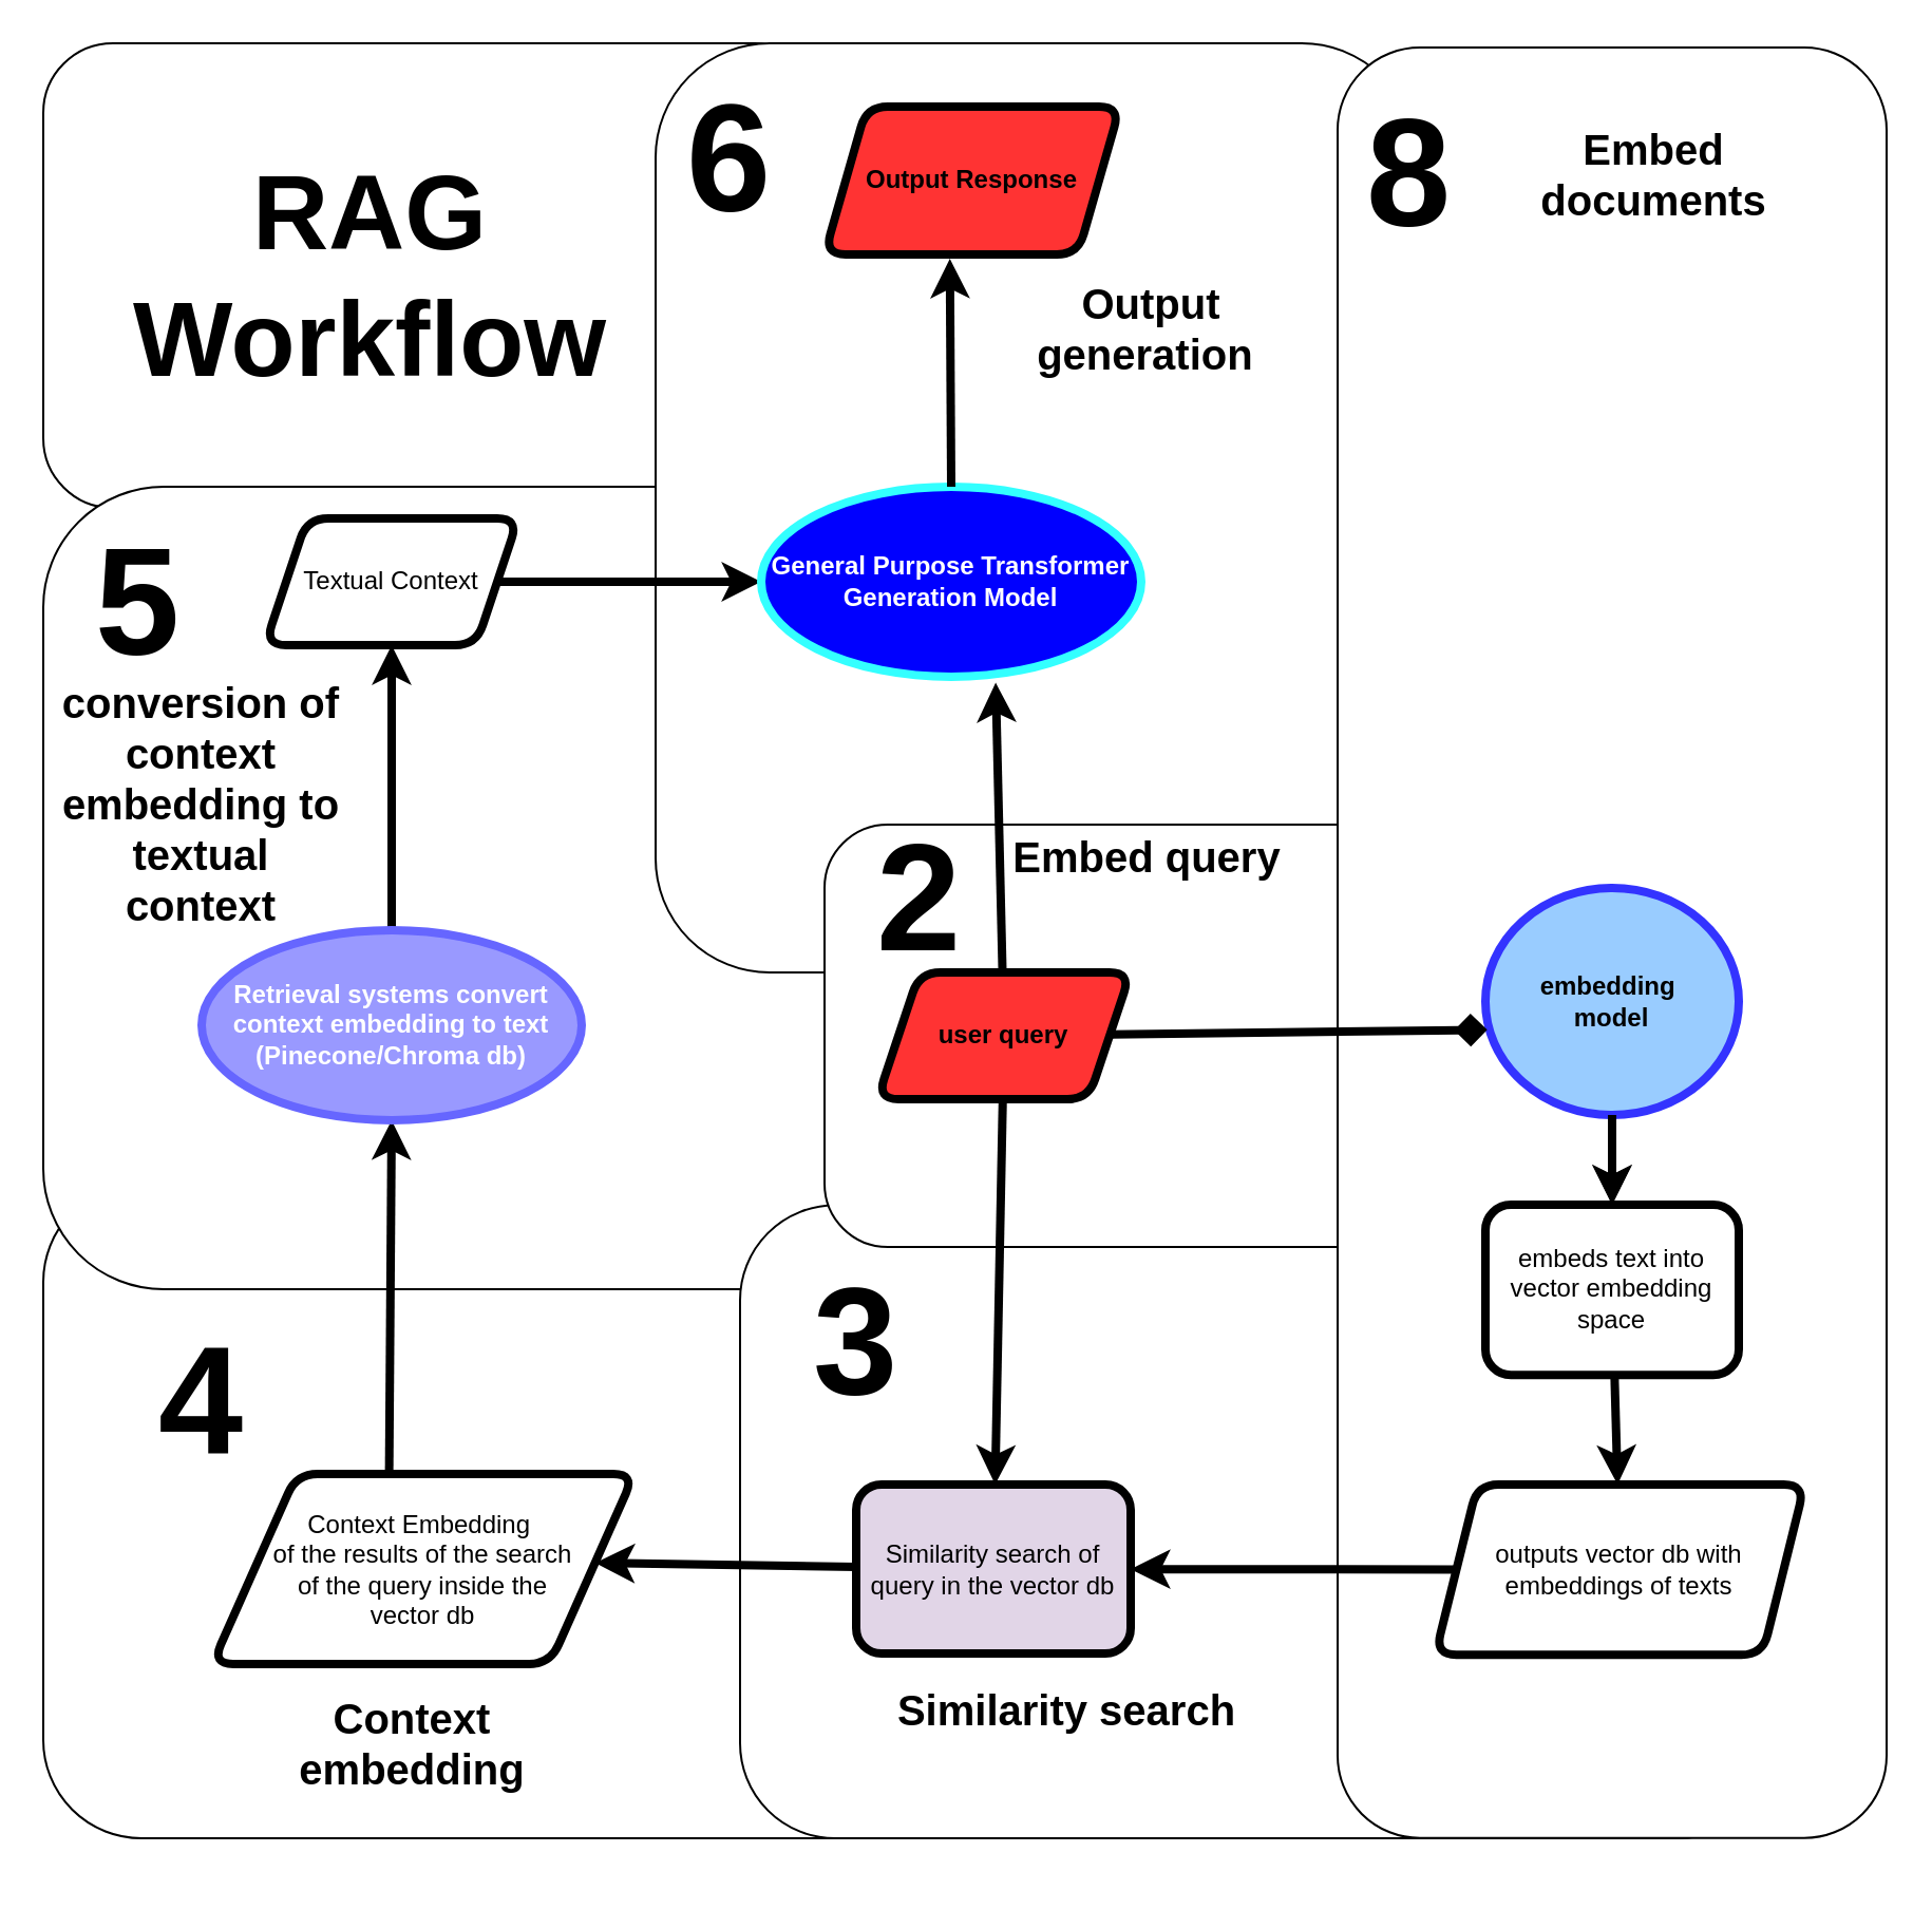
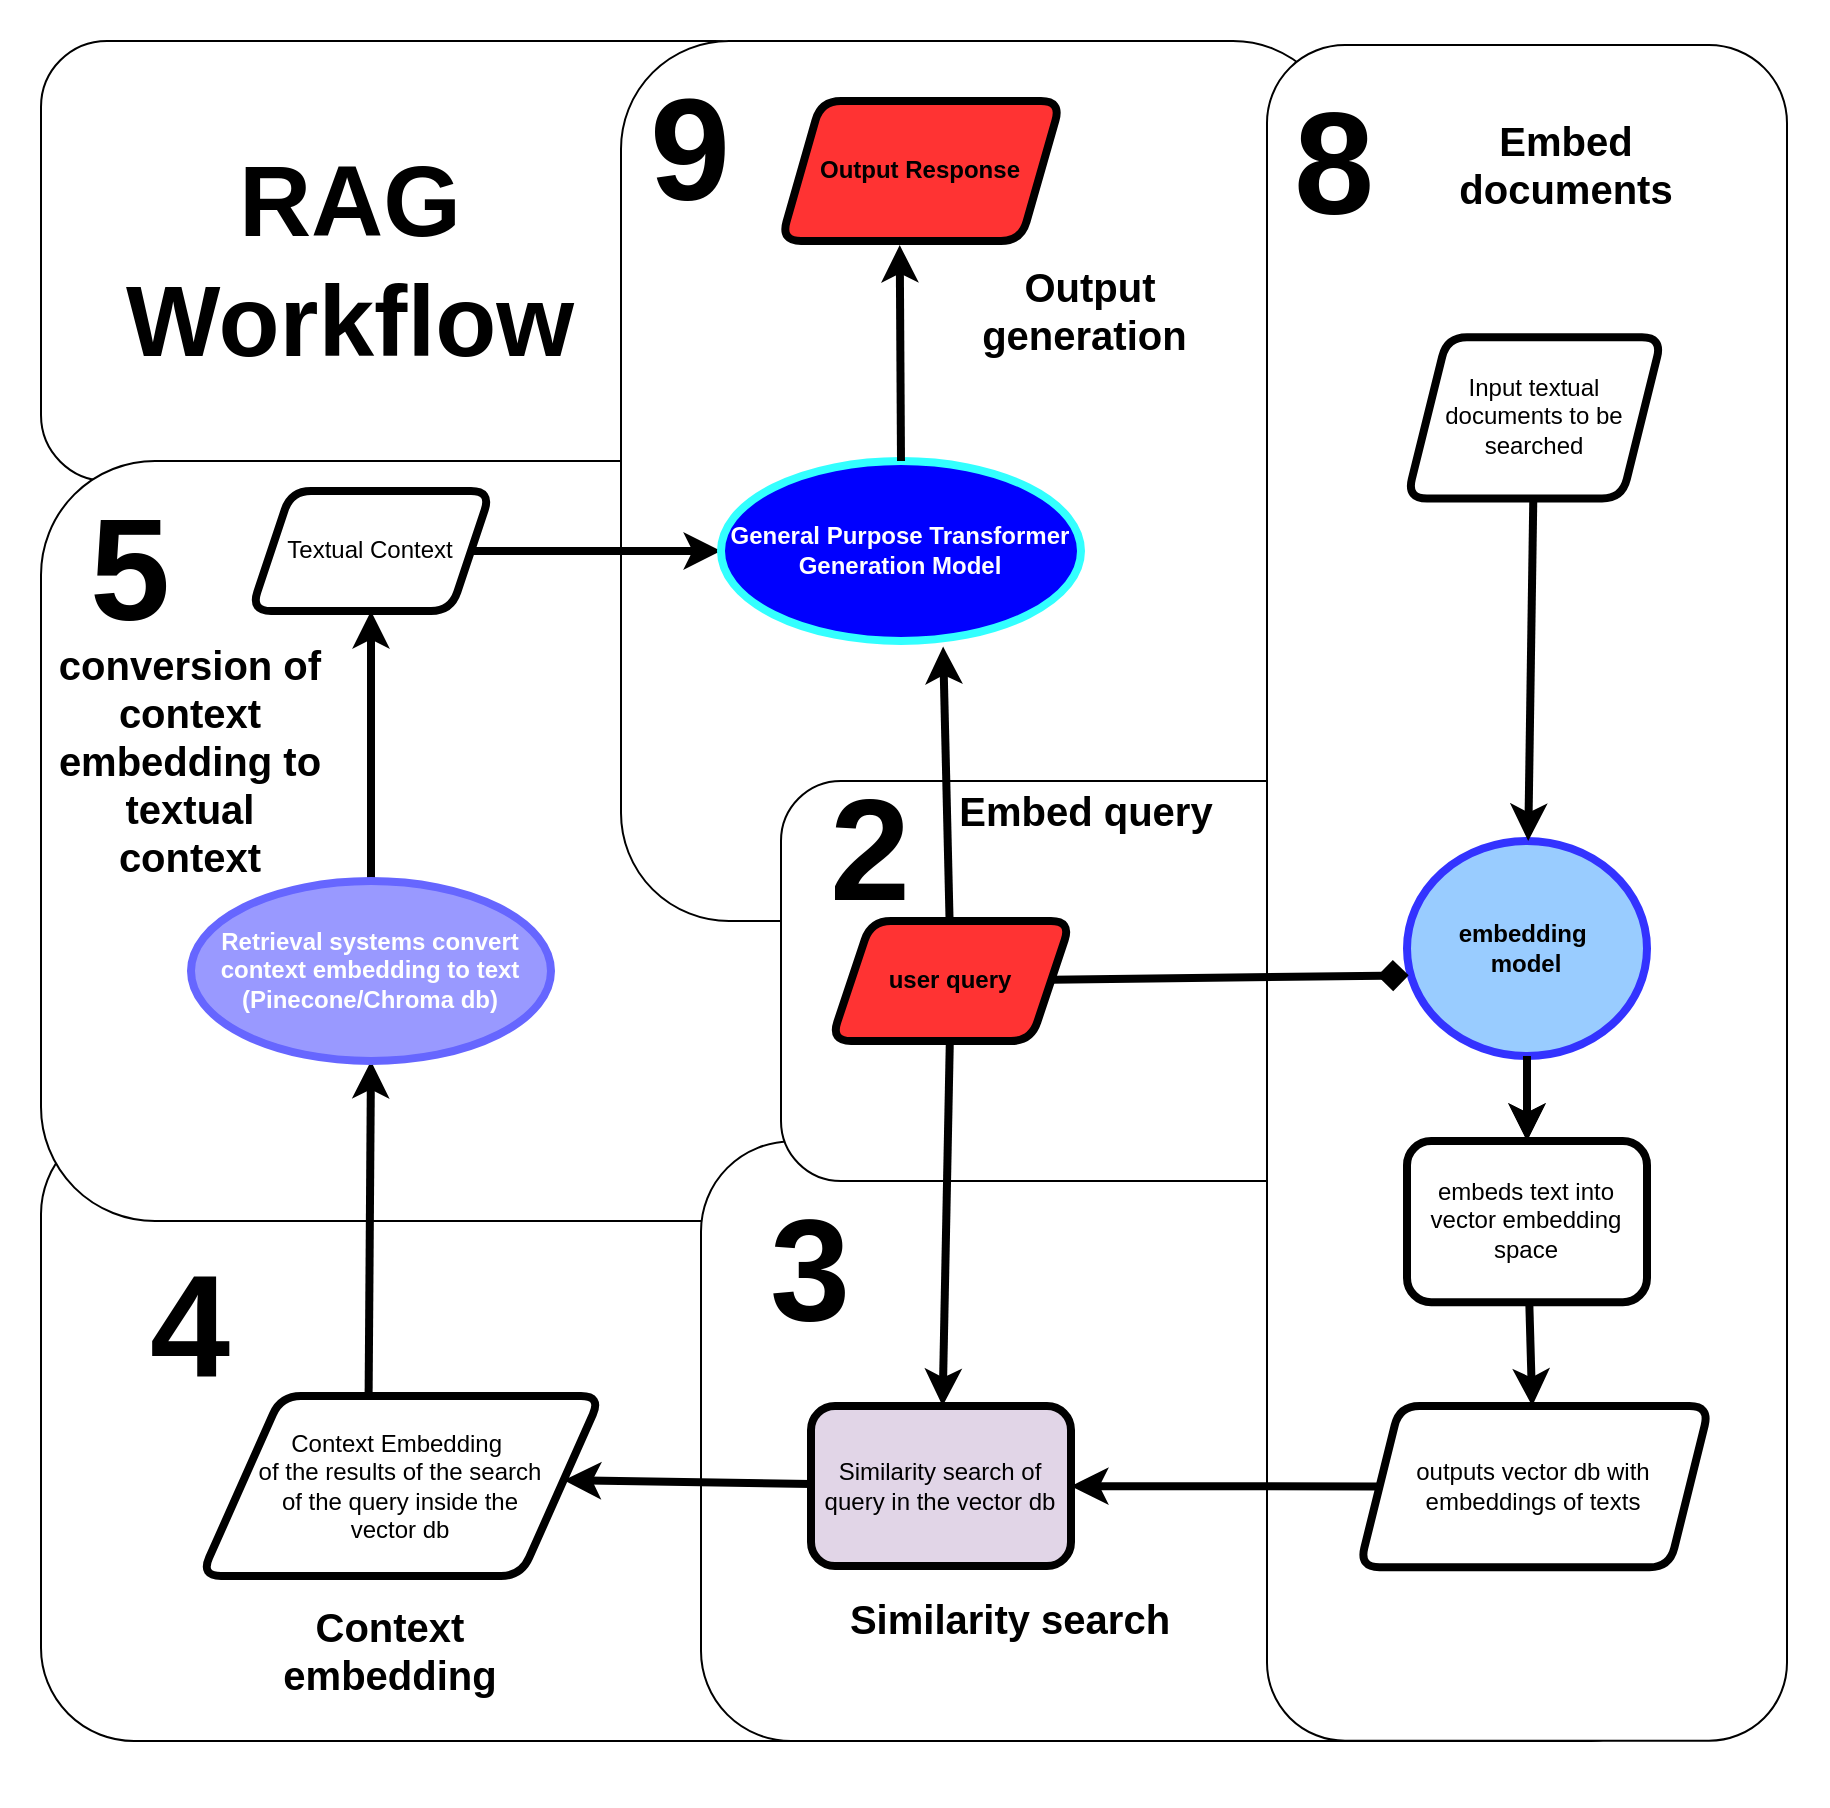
- <mxCell id="38" value="&lt;font style=&quot;font-size: 72px;&quot;&gt;&lt;b&gt;6&lt;/b&gt;&lt;/font&gt;" style="text;html=1;align=center;verticalAlign=middle;whiteSpace=wrap;rounded=0;" parent="2" vertex="1"><mxGeometry x="290" y="20" width="70" height="70" as="geometry" /></mxCell>
+ <mxCell id="38" value="&lt;font style=&quot;font-size: 72px;&quot;&gt;&lt;b&gt;9&lt;/b&gt;&lt;/font&gt;" style="text;html=1;align=center;verticalAlign=middle;whiteSpace=wrap;rounded=0;" parent="2" vertex="1"><mxGeometry x="290" y="20" width="70" height="70" as="geometry" /></mxCell>
+ <mxCell id="31" value="&lt;span style=&quot;background-color: transparent;&quot;&gt;Input textual documents to be searched&lt;/span&gt;" style="shape=parallelogram;perimeter=parallelogramPerimeter;whiteSpace=wrap;html=1;fixedSize=1;strokeWidth=4;rounded=1" parent="22" vertex="1"><mxGeometry x="70" y="146.157" width="127.5" height="80.625" as="geometry" /></mxCell>
+ <mxCell id="30" value="" style="edgeStyle=none;html=1;strokeWidth=4;" parent="22" source="31" target="25" edge="1"><mxGeometry relative="1" as="geometry" /></mxCell>
